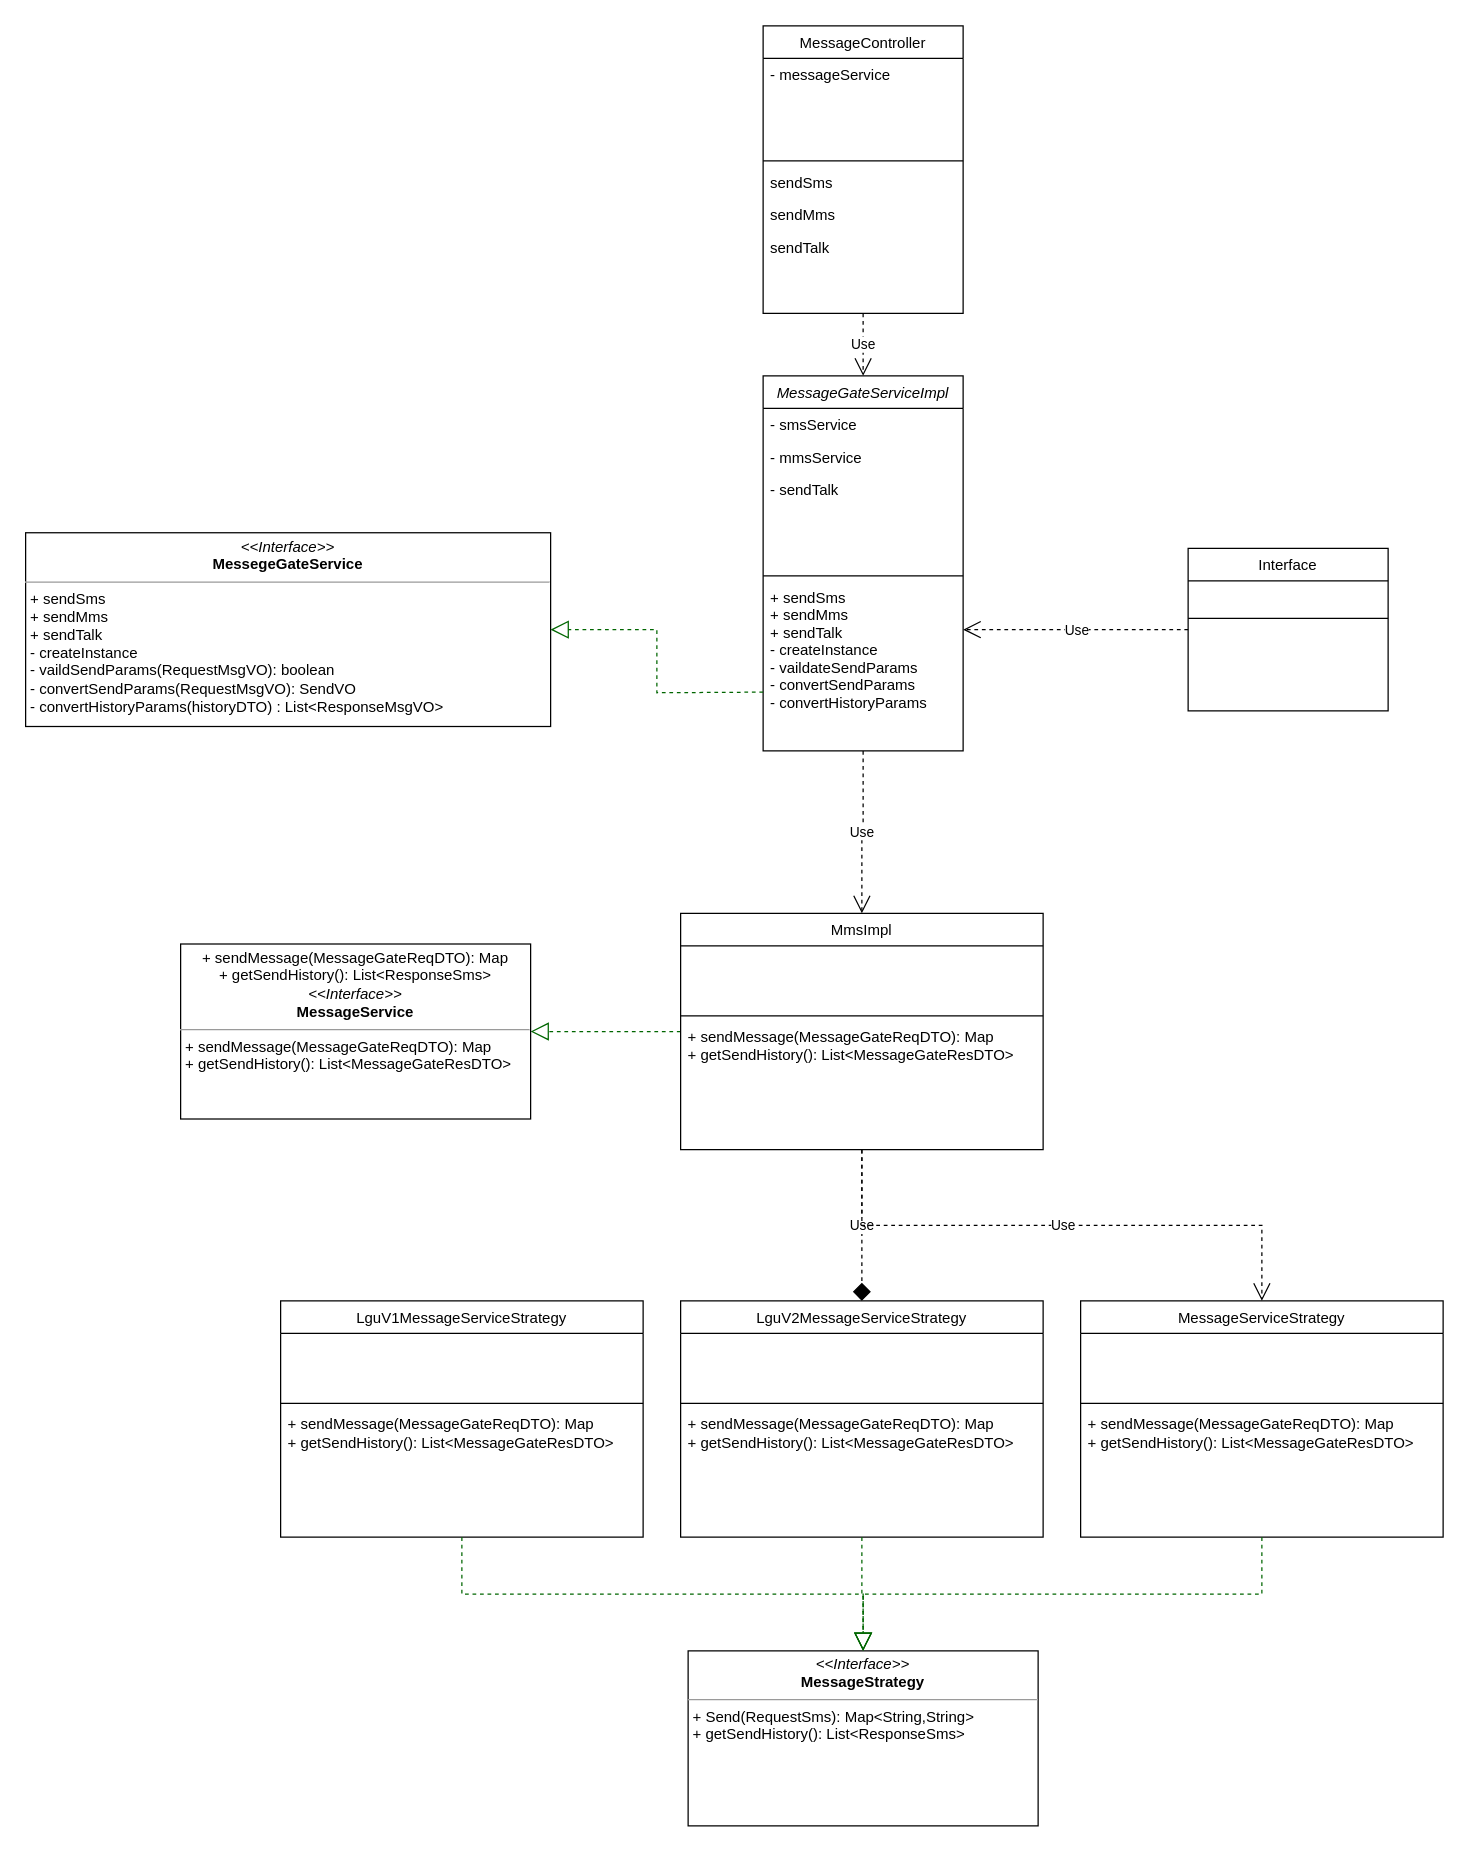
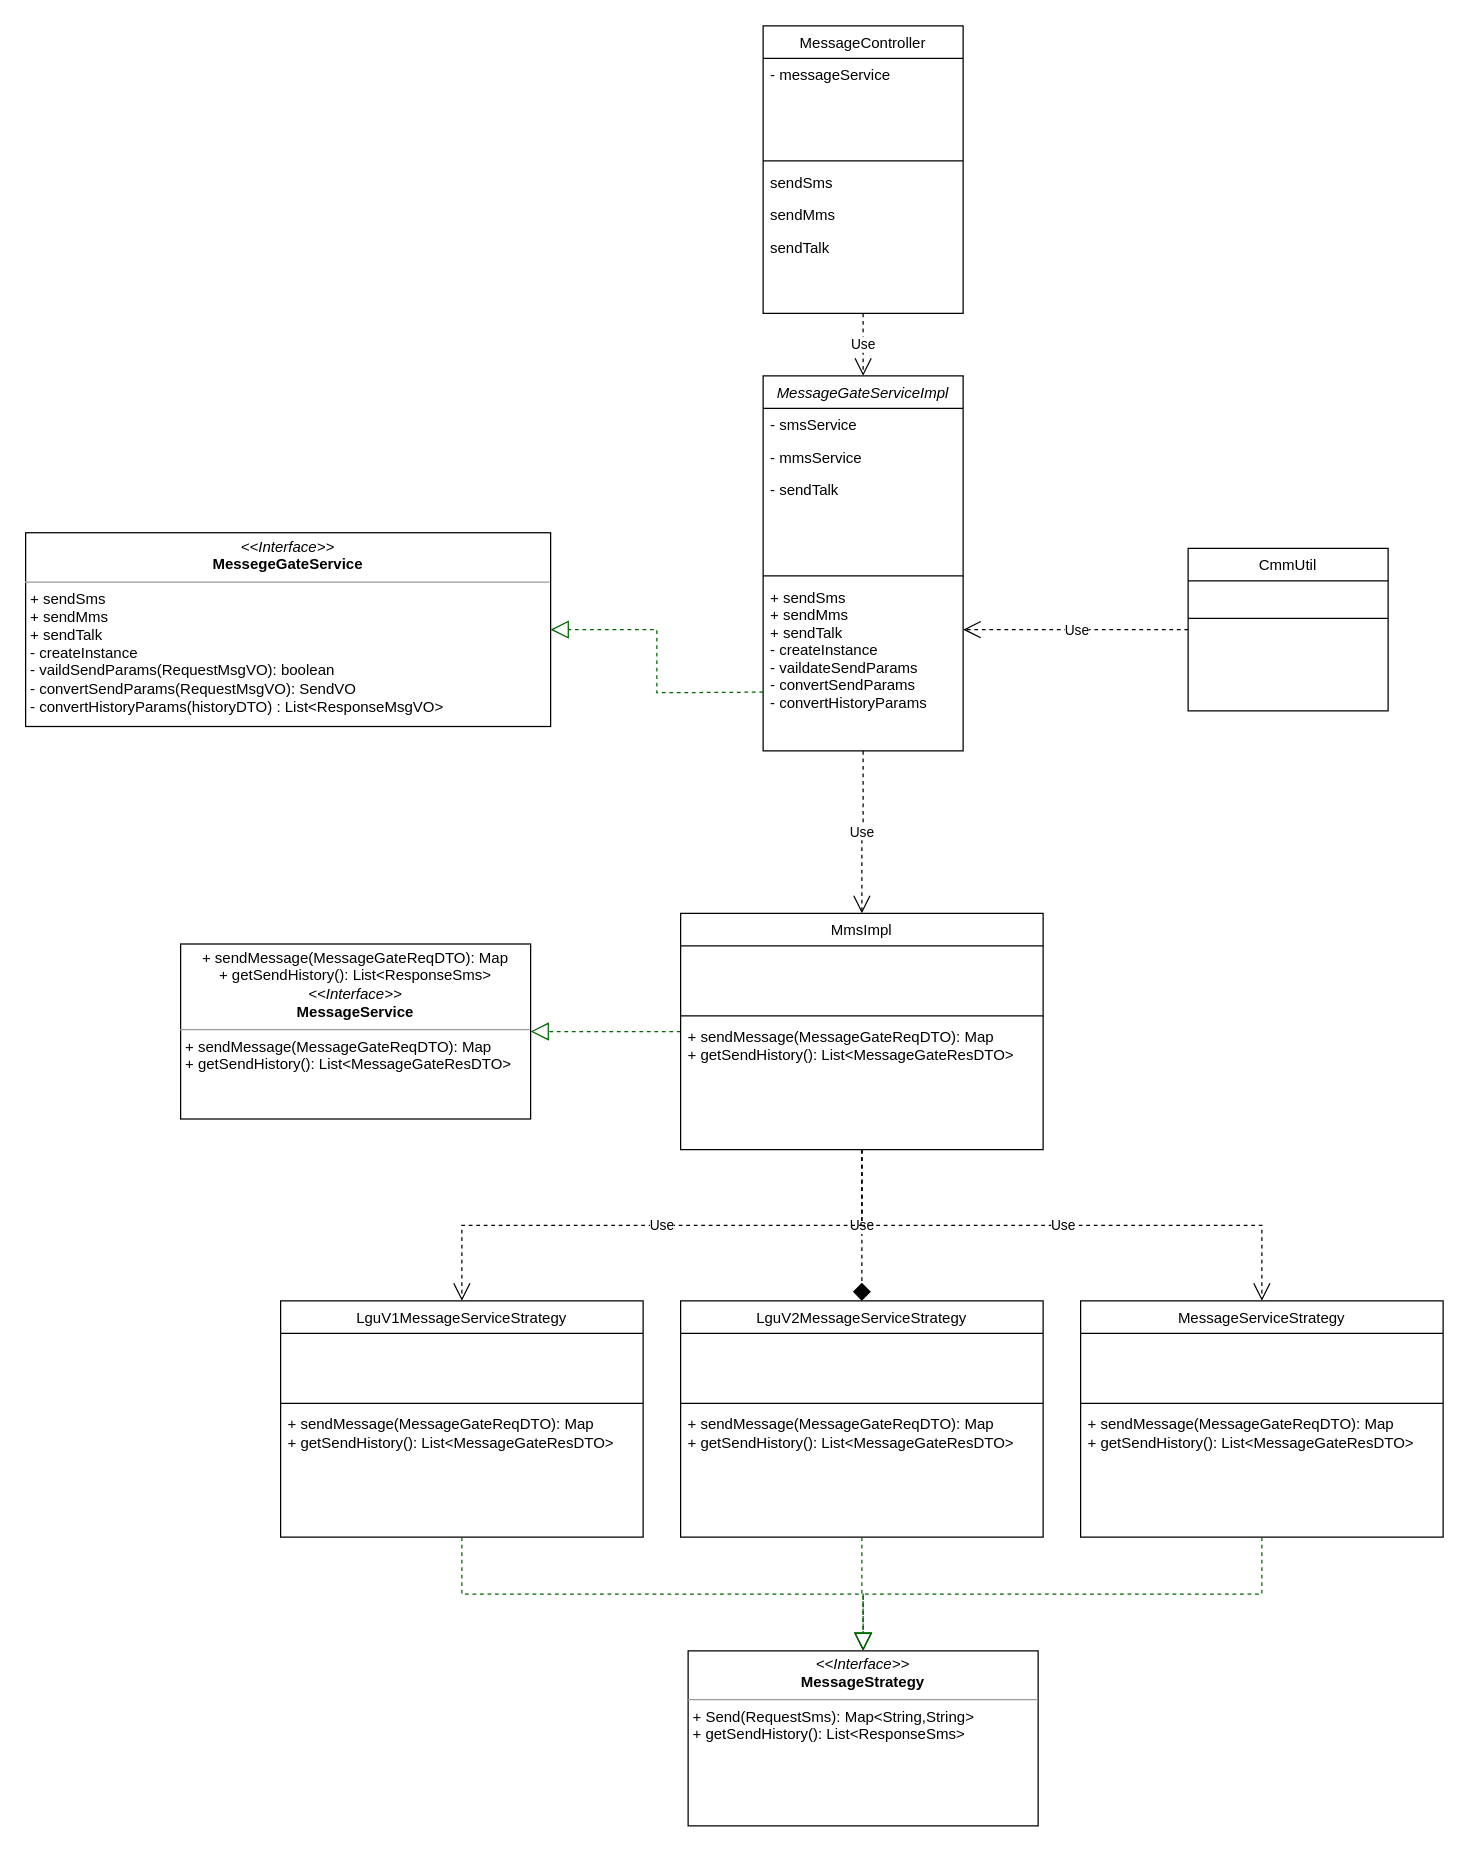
- <mxCell id="28" value="Interface" style="swimlane;fontStyle=0;align=center;verticalAlign=top;childLayout=stackLayout;horizontal=1;startSize=26;horizontalStack=0;resizeParent=1;resizeLast=0;collapsible=1;marginBottom=0;rounded=0;shadow=0;strokeWidth=1;" parent="1" vertex="1"><mxGeometry x="950" y="438" width="160" height="130" as="geometry"><mxRectangle x="550" y="140" width="160" height="26" as="alternateBounds" /></mxGeometry></mxCell>
+ <mxCell id="28" value="CmmUtil" style="swimlane;fontStyle=0;align=center;verticalAlign=top;childLayout=stackLayout;horizontal=1;startSize=26;horizontalStack=0;resizeParent=1;resizeLast=0;collapsible=1;marginBottom=0;rounded=0;shadow=0;strokeWidth=1;" parent="1" vertex="1"><mxGeometry x="950" y="438" width="160" height="130" as="geometry"><mxRectangle x="550" y="140" width="160" height="26" as="alternateBounds" /></mxGeometry></mxCell>
+ <mxCell id="52" value="Use" style="endArrow=open;endSize=12;dashed=1;html=1;rounded=0;edgeStyle=orthogonalEdgeStyle;entryX=0.5;entryY=0;entryDx=0;entryDy=0;exitX=0.5;exitY=1;exitDx=0;exitDy=0;" parent="1" source="19" target="35" edge="1"><mxGeometry width="160" relative="1" as="geometry"><mxPoint x="684" y="929" as="sourcePoint" /><mxPoint x="684" y="1050" as="targetPoint" /></mxGeometry></mxCell>
